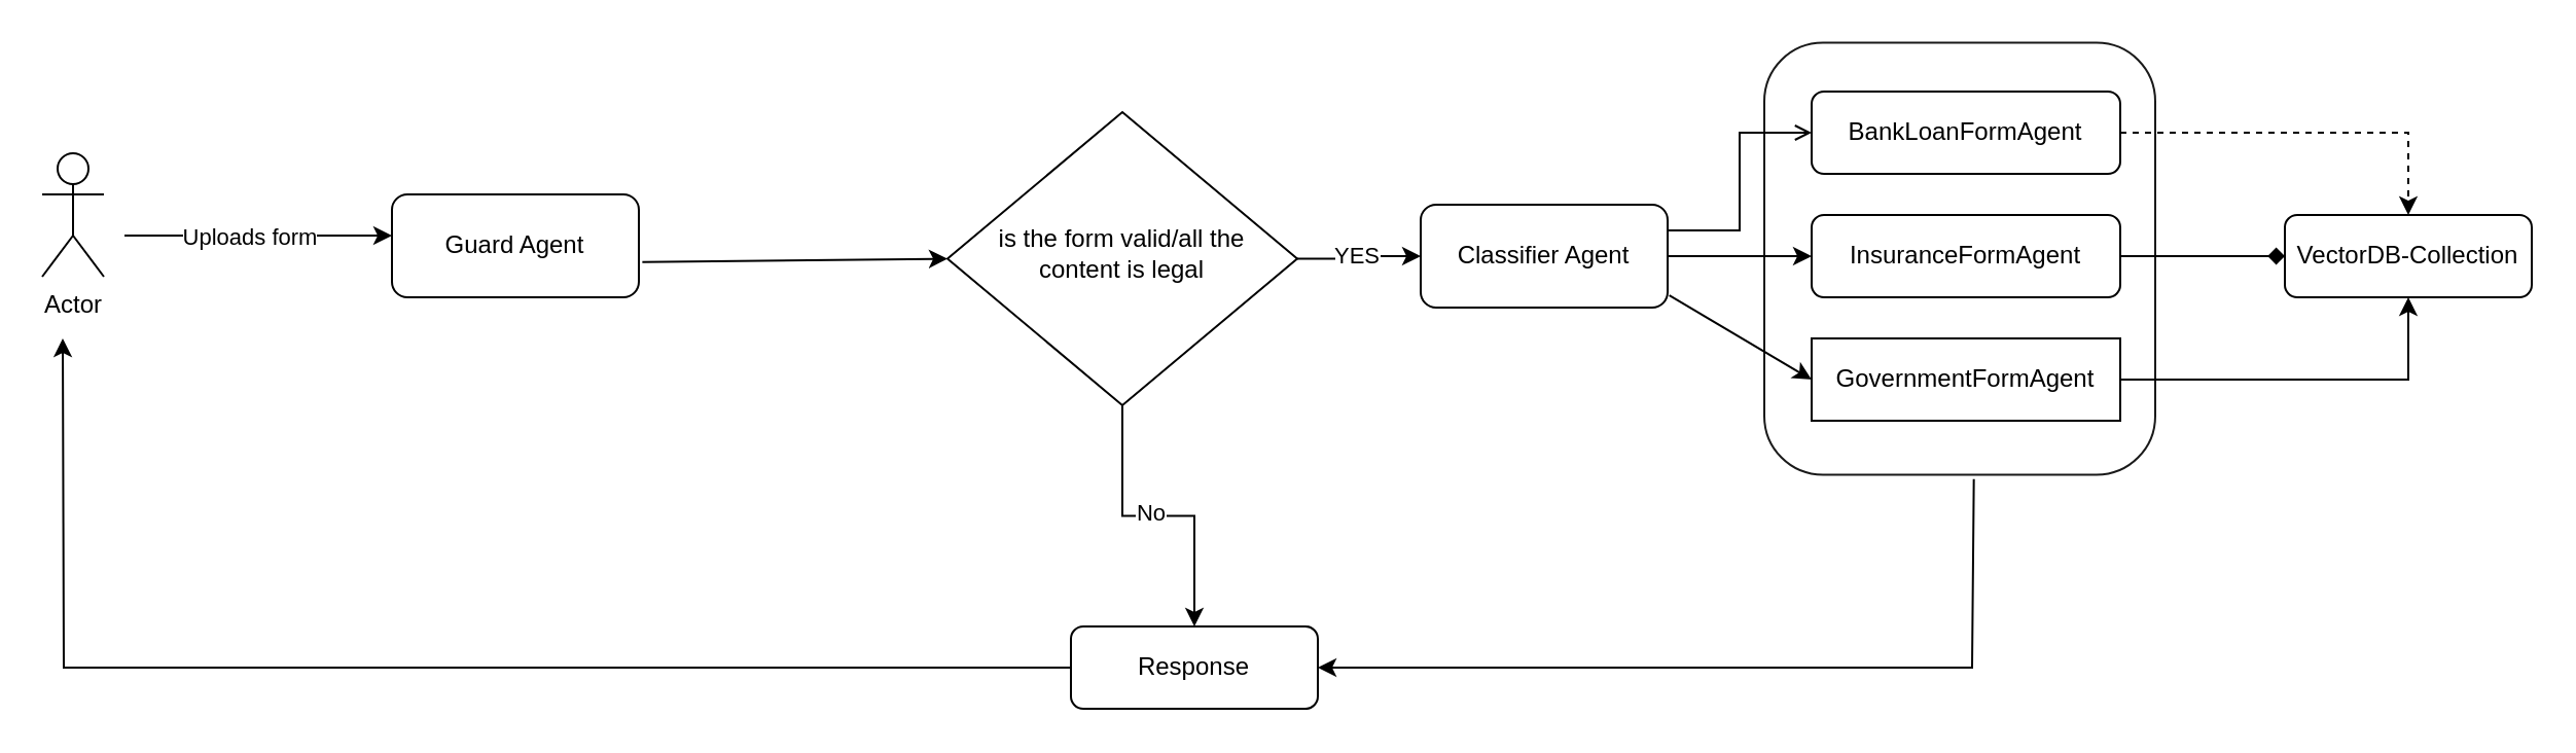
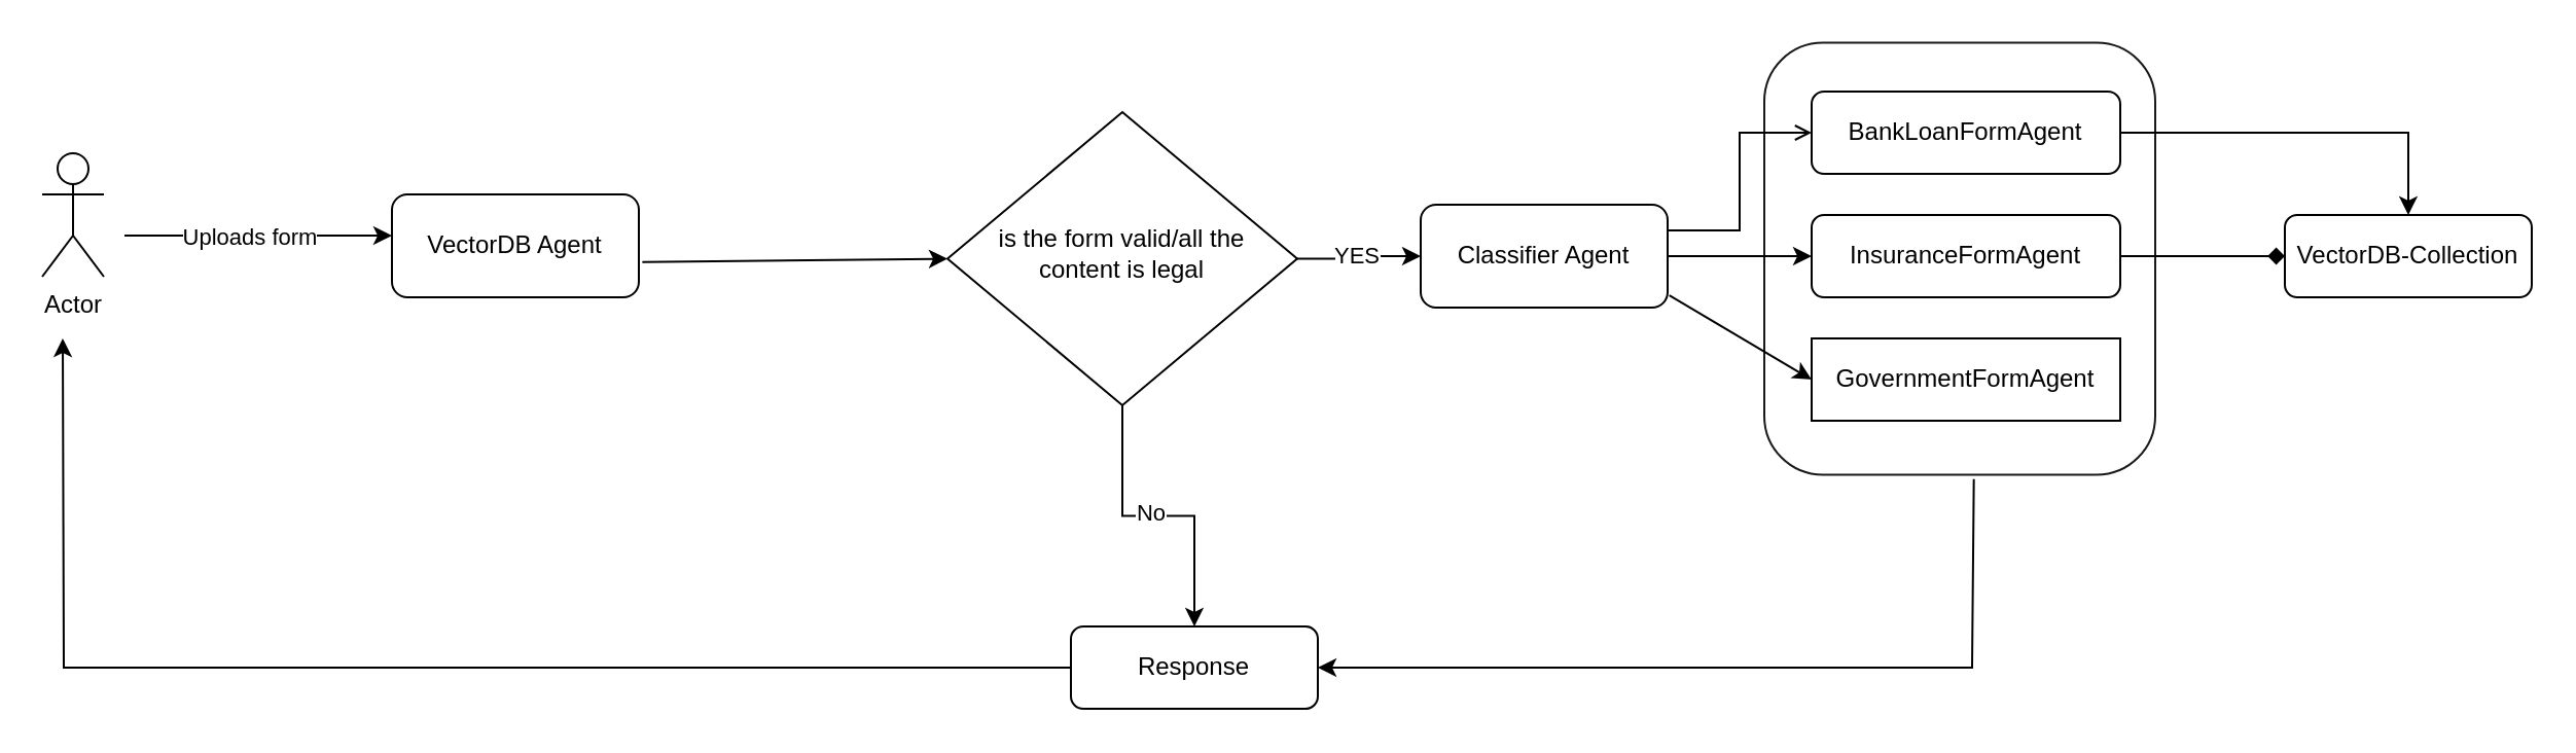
- <mxCell id="17" style="edgeStyle=orthogonalEdgeStyle;rounded=0;orthogonalLoop=1;jettySize=auto;html=1;dashed=1;" edge="1" parent="1" source="18" target="24"><mxGeometry relative="1" as="geometry" /></mxCell>
+ <mxCell id="17" style="edgeStyle=orthogonalEdgeStyle;rounded=0;orthogonalLoop=1;jettySize=auto;html=1;" edge="1" parent="1" source="18" target="24"><mxGeometry relative="1" as="geometry" /></mxCell>
- <mxCell id="5" value="Guard Agent" style="rounded=1;whiteSpace=wrap;html=1;" vertex="1" parent="1"><mxGeometry x="190" y="94" width="120" height="50" as="geometry" /></mxCell>
+ <mxCell id="5" value="VectorDB Agent" style="rounded=1;whiteSpace=wrap;html=1;" vertex="1" parent="1"><mxGeometry x="190" y="94" width="120" height="50" as="geometry" /></mxCell>
- <mxCell id="21" style="edgeStyle=orthogonalEdgeStyle;rounded=0;orthogonalLoop=1;jettySize=auto;html=1;entryX=0.5;entryY=1;entryDx=0;entryDy=0;" edge="1" parent="1" source="22" target="24"><mxGeometry relative="1" as="geometry" /></mxCell>
